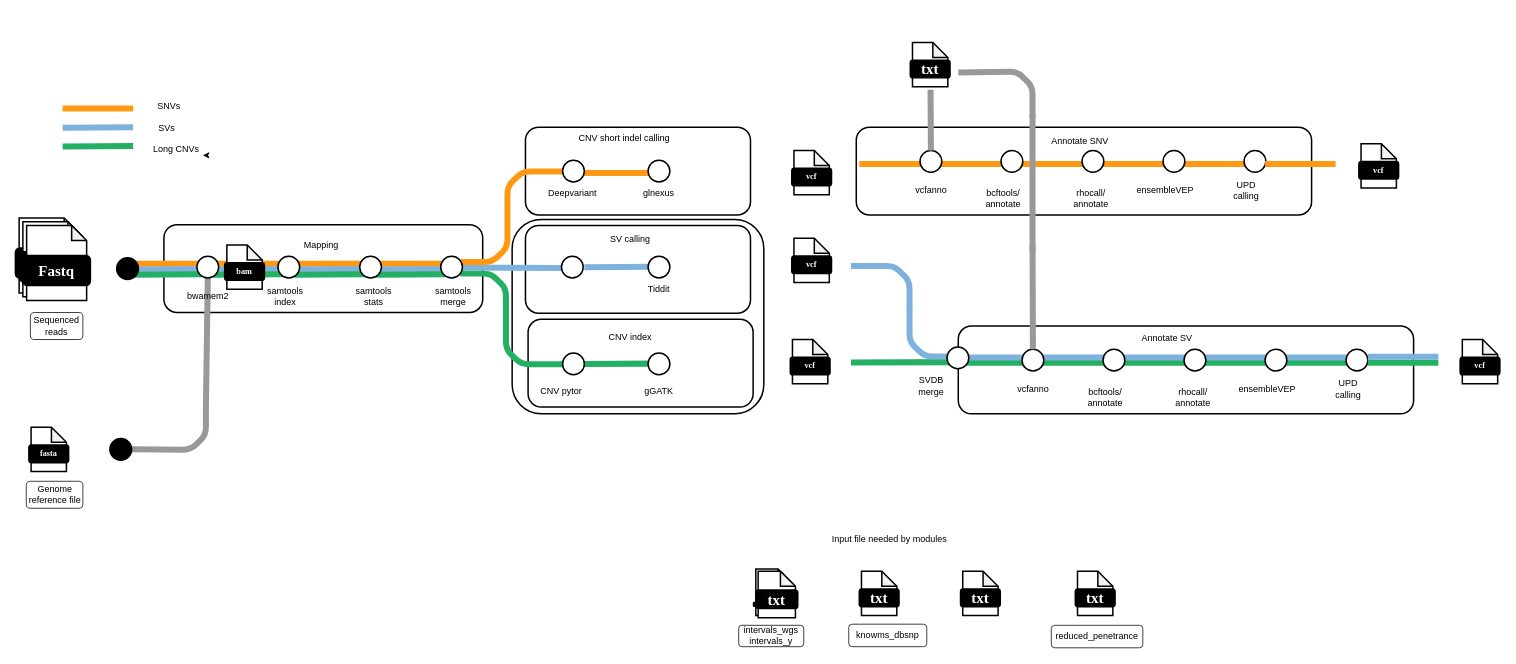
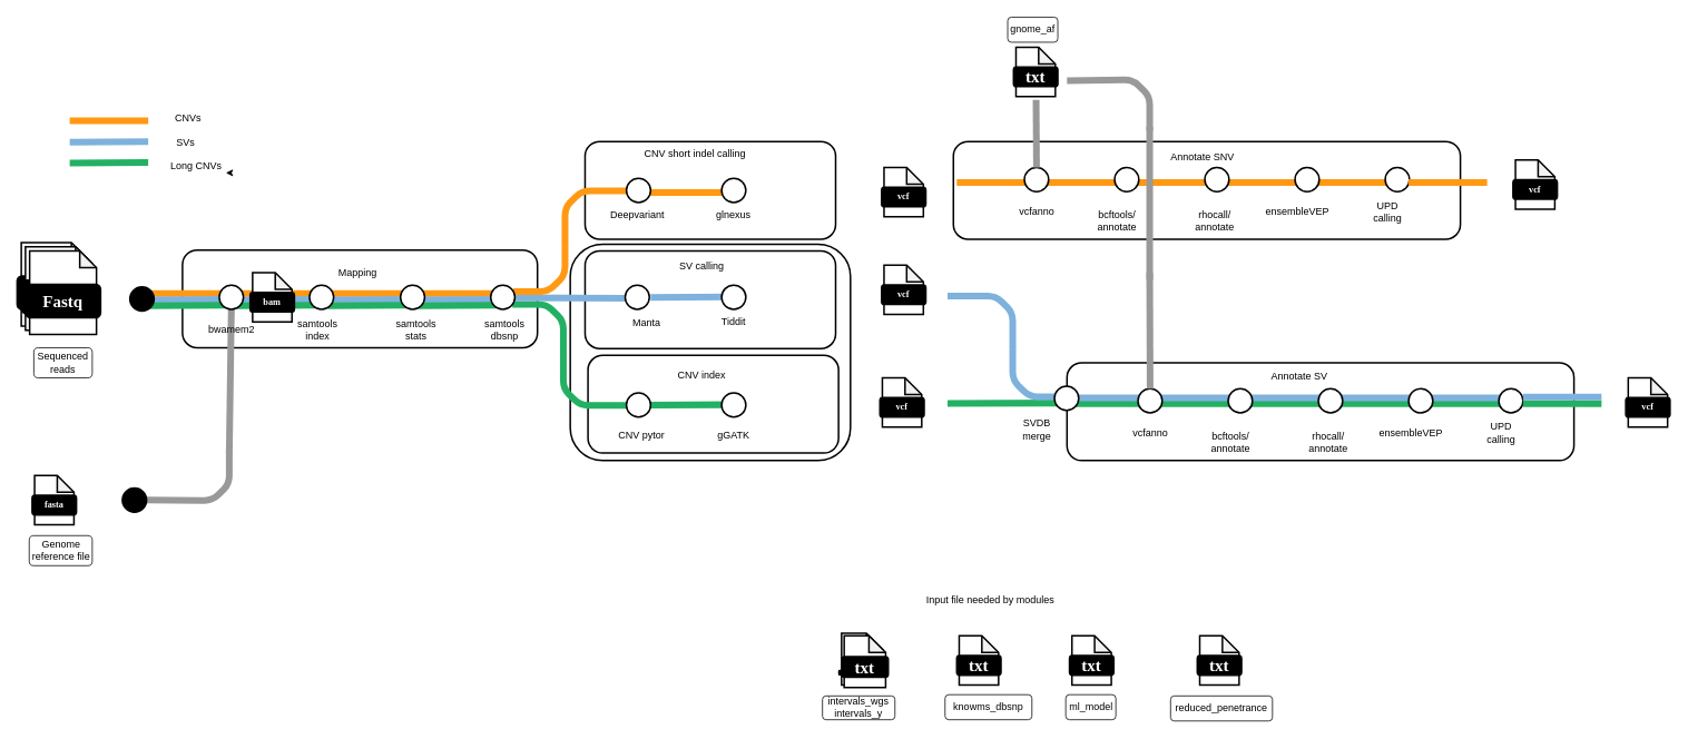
+ <mxCell id="160" value="gnome_af" style="text;strokeColor=default;align=center;fillColor=none;html=1;verticalAlign=middle;whiteSpace=wrap;rounded=1;perimeterSpacing=0;" vertex="1" parent="159"><mxGeometry width="60" height="30" as="geometry" /></mxCell>
- <mxCell id="130" value="SNVs" style="text;strokeColor=none;align=center;fillColor=none;html=1;verticalAlign=middle;whiteSpace=wrap;rounded=0;" vertex="1" parent="1"><mxGeometry x="194.5" y="126" width="60" height="30" as="geometry" /></mxCell>
+ <mxCell id="130" value="CNVs" style="text;strokeColor=none;align=center;fillColor=none;html=1;verticalAlign=middle;whiteSpace=wrap;rounded=0;" vertex="1" parent="1"><mxGeometry x="194.5" y="126" width="60" height="30" as="geometry" /></mxCell>
+ <mxCell id="58" value="Manta" style="text;strokeColor=none;align=center;fillColor=none;html=1;verticalAlign=middle;whiteSpace=wrap;rounded=0;" vertex="1" parent="1"><mxGeometry x="744" y="372" width="60" height="30" as="geometry" /></mxCell>
- <mxCell id="44" value="samtools merge" style="text;strokeColor=none;align=center;fillColor=none;html=1;verticalAlign=middle;whiteSpace=wrap;rounded=0;" vertex="1" parent="1"><mxGeometry x="574" y="380" width="60" height="30" as="geometry" /></mxCell>
+ <mxCell id="44" value="samtools dbsnp" style="text;strokeColor=none;align=center;fillColor=none;html=1;verticalAlign=middle;whiteSpace=wrap;rounded=0;" vertex="1" parent="1"><mxGeometry x="574" y="380" width="60" height="30" as="geometry" /></mxCell>
- <mxCell id="57" value="CNV pytor" style="text;strokeColor=none;align=center;fillColor=none;html=1;verticalAlign=middle;whiteSpace=wrap;rounded=0;" vertex="1" parent="1"><mxGeometry x="718" y="506" width="60" height="30" as="geometry" /></mxCell>
+ <mxCell id="57" value="CNV pytor" style="text;strokeColor=none;align=center;fillColor=none;html=1;verticalAlign=middle;whiteSpace=wrap;rounded=0;" vertex="1" parent="1"><mxGeometry x="738" y="506" width="60" height="30" as="geometry" /></mxCell>
+ <mxCell id="150" value="ml_model" style="text;strokeColor=default;align=center;fillColor=none;html=1;verticalAlign=middle;whiteSpace=wrap;rounded=1;" vertex="1" parent="149"><mxGeometry y="70.5" width="60" height="30" as="geometry" /></mxCell>
